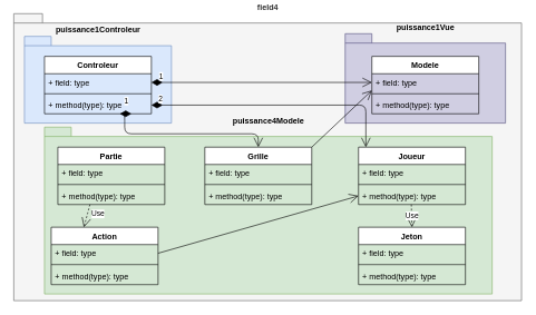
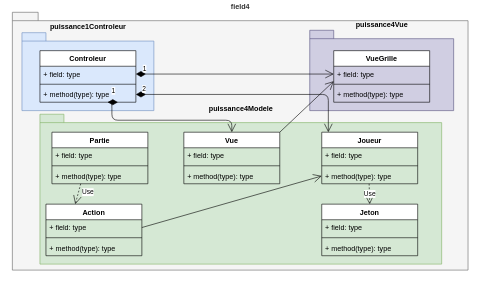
- <mxCell id="4" value="puissance1Vue" style="shape=folder;fontStyle=1;spacingTop=10;tabWidth=40;tabHeight=14;tabPosition=left;html=1;labelPosition=center;verticalLabelPosition=top;align=center;verticalAlign=bottom;fillColor=#d0cee2;strokeColor=#56517e;" parent="1" vertex="1"><mxGeometry x="516" y="50" width="240" height="134" as="geometry" /></mxCell>
+ <mxCell id="4" value="puissance4Vue" style="shape=folder;fontStyle=1;spacingTop=10;tabWidth=40;tabHeight=14;tabPosition=left;html=1;labelPosition=center;verticalLabelPosition=top;align=center;verticalAlign=bottom;fillColor=#d0cee2;strokeColor=#56517e;" parent="1" vertex="1"><mxGeometry x="516" y="50" width="240" height="134" as="geometry" /></mxCell>
- <mxCell id="26" value="Modele" style="swimlane;fontStyle=1;align=center;verticalAlign=top;childLayout=stackLayout;horizontal=1;startSize=26;horizontalStack=0;resizeParent=1;resizeParentMax=0;resizeLast=0;collapsible=1;marginBottom=0;" parent="1" vertex="1"><mxGeometry x="556" y="84" width="160" height="86" as="geometry" /></mxCell>
+ <mxCell id="26" value="VueGrille" style="swimlane;fontStyle=1;align=center;verticalAlign=top;childLayout=stackLayout;horizontal=1;startSize=26;horizontalStack=0;resizeParent=1;resizeParentMax=0;resizeLast=0;collapsible=1;marginBottom=0;" parent="1" vertex="1"><mxGeometry x="556" y="84" width="160" height="86" as="geometry" /></mxCell>
- <mxCell id="6" value="Grille" style="swimlane;fontStyle=1;align=center;verticalAlign=top;childLayout=stackLayout;horizontal=1;startSize=26;horizontalStack=0;resizeParent=1;resizeParentMax=0;resizeLast=0;collapsible=1;marginBottom=0;" parent="1" vertex="1"><mxGeometry x="306" y="220" width="160" height="86" as="geometry" /></mxCell>
+ <mxCell id="6" value="Vue" style="swimlane;fontStyle=1;align=center;verticalAlign=top;childLayout=stackLayout;horizontal=1;startSize=26;horizontalStack=0;resizeParent=1;resizeParentMax=0;resizeLast=0;collapsible=1;marginBottom=0;" parent="1" vertex="1"><mxGeometry x="306" y="220" width="160" height="86" as="geometry" /></mxCell>
